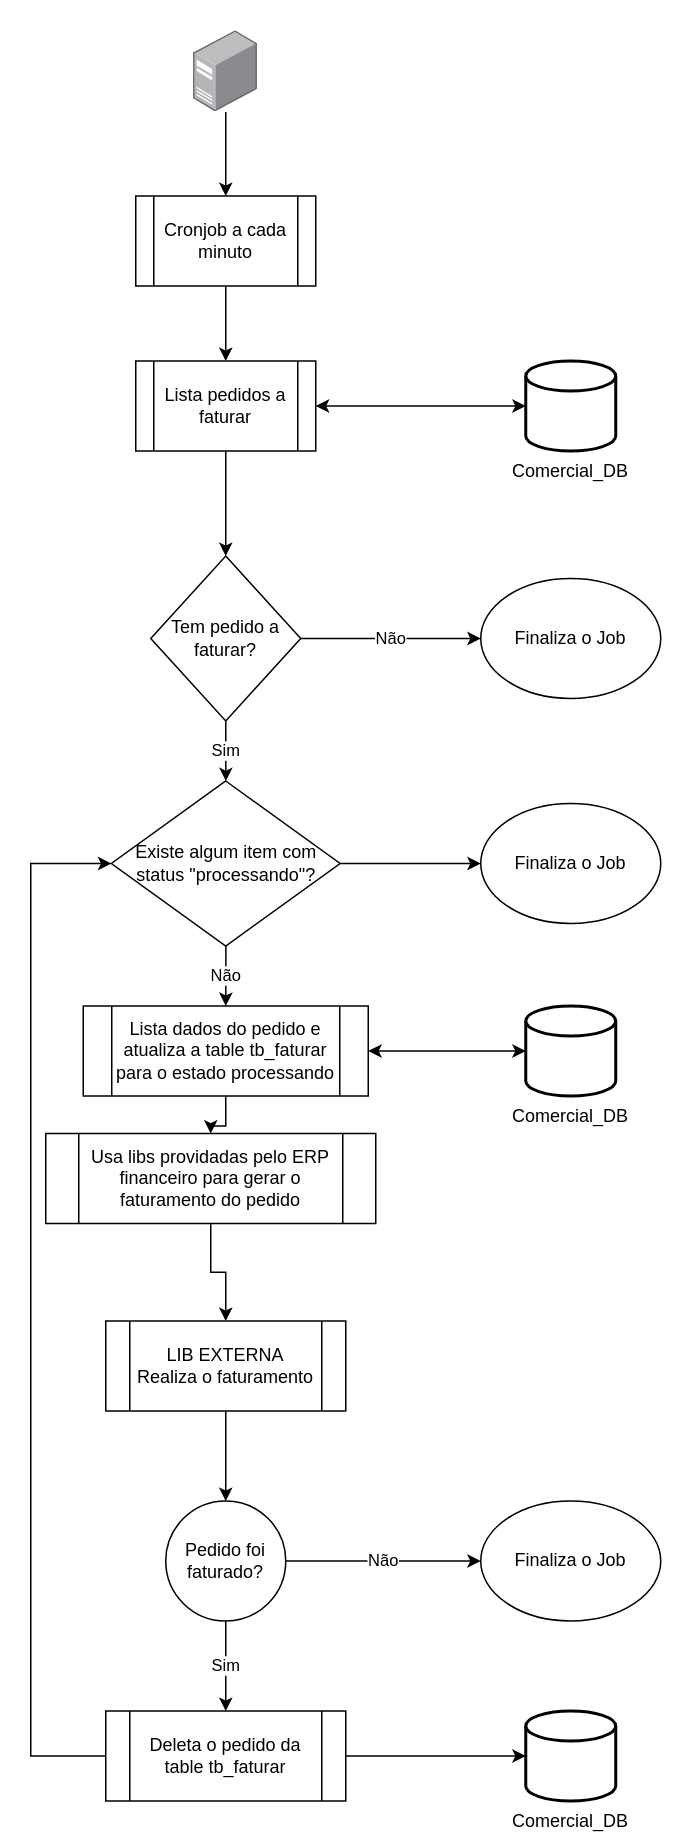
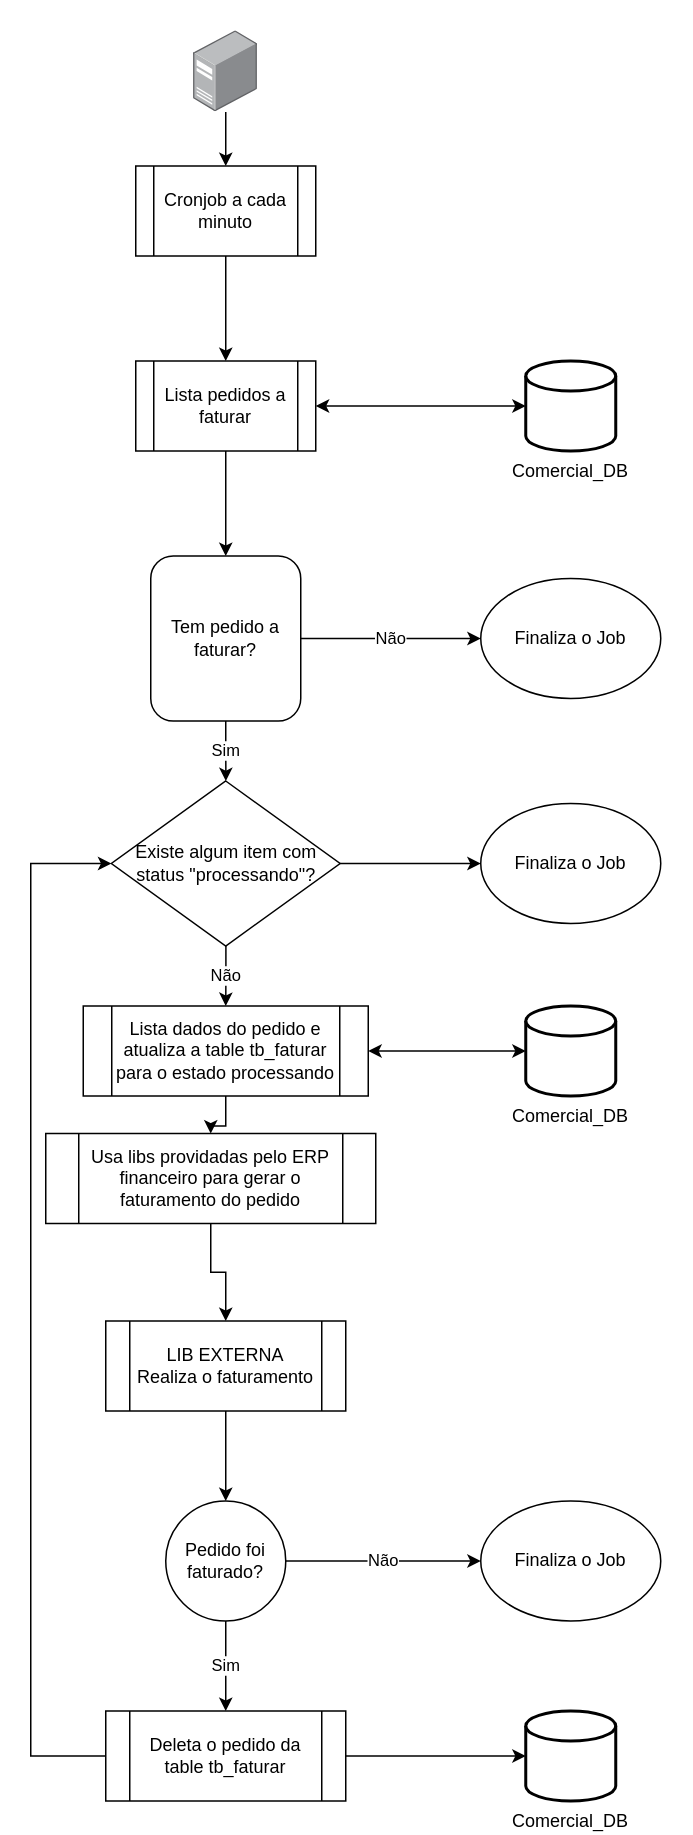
- <mxCell id="3" value="Cronjob a cada minuto" style="shape=process;whiteSpace=wrap;html=1;backgroundOutline=1;" parent="1" vertex="1"><mxGeometry x="90" y="130" width="120" height="60" as="geometry" /></mxCell>
+ <mxCell id="3" value="Cronjob a cada minuto" style="shape=process;whiteSpace=wrap;html=1;backgroundOutline=1;" parent="1" vertex="1"><mxGeometry x="90" y="110" width="120" height="60" as="geometry" /></mxCell>
- <mxCell id="12" value="Tem pedido a faturar?" style="rhombus;whiteSpace=wrap;html=1;" parent="1" vertex="1"><mxGeometry x="100" y="370" width="100" height="110" as="geometry" /></mxCell>
+ <mxCell id="12" value="Tem pedido a faturar?" style="whiteSpace=wrap;html=1;rounded=1;" parent="1" vertex="1"><mxGeometry x="100" y="370" width="100" height="110" as="geometry" /></mxCell>
